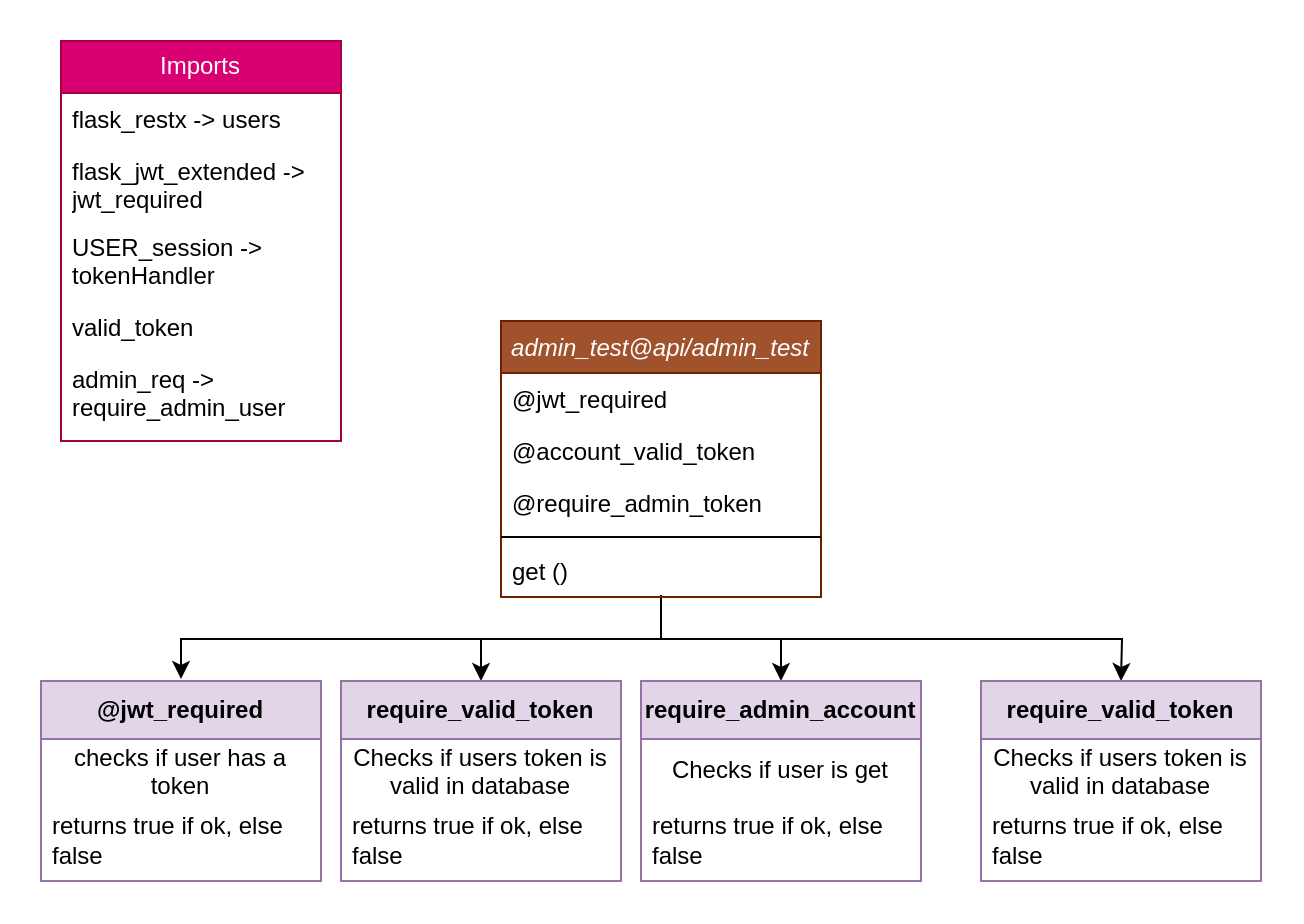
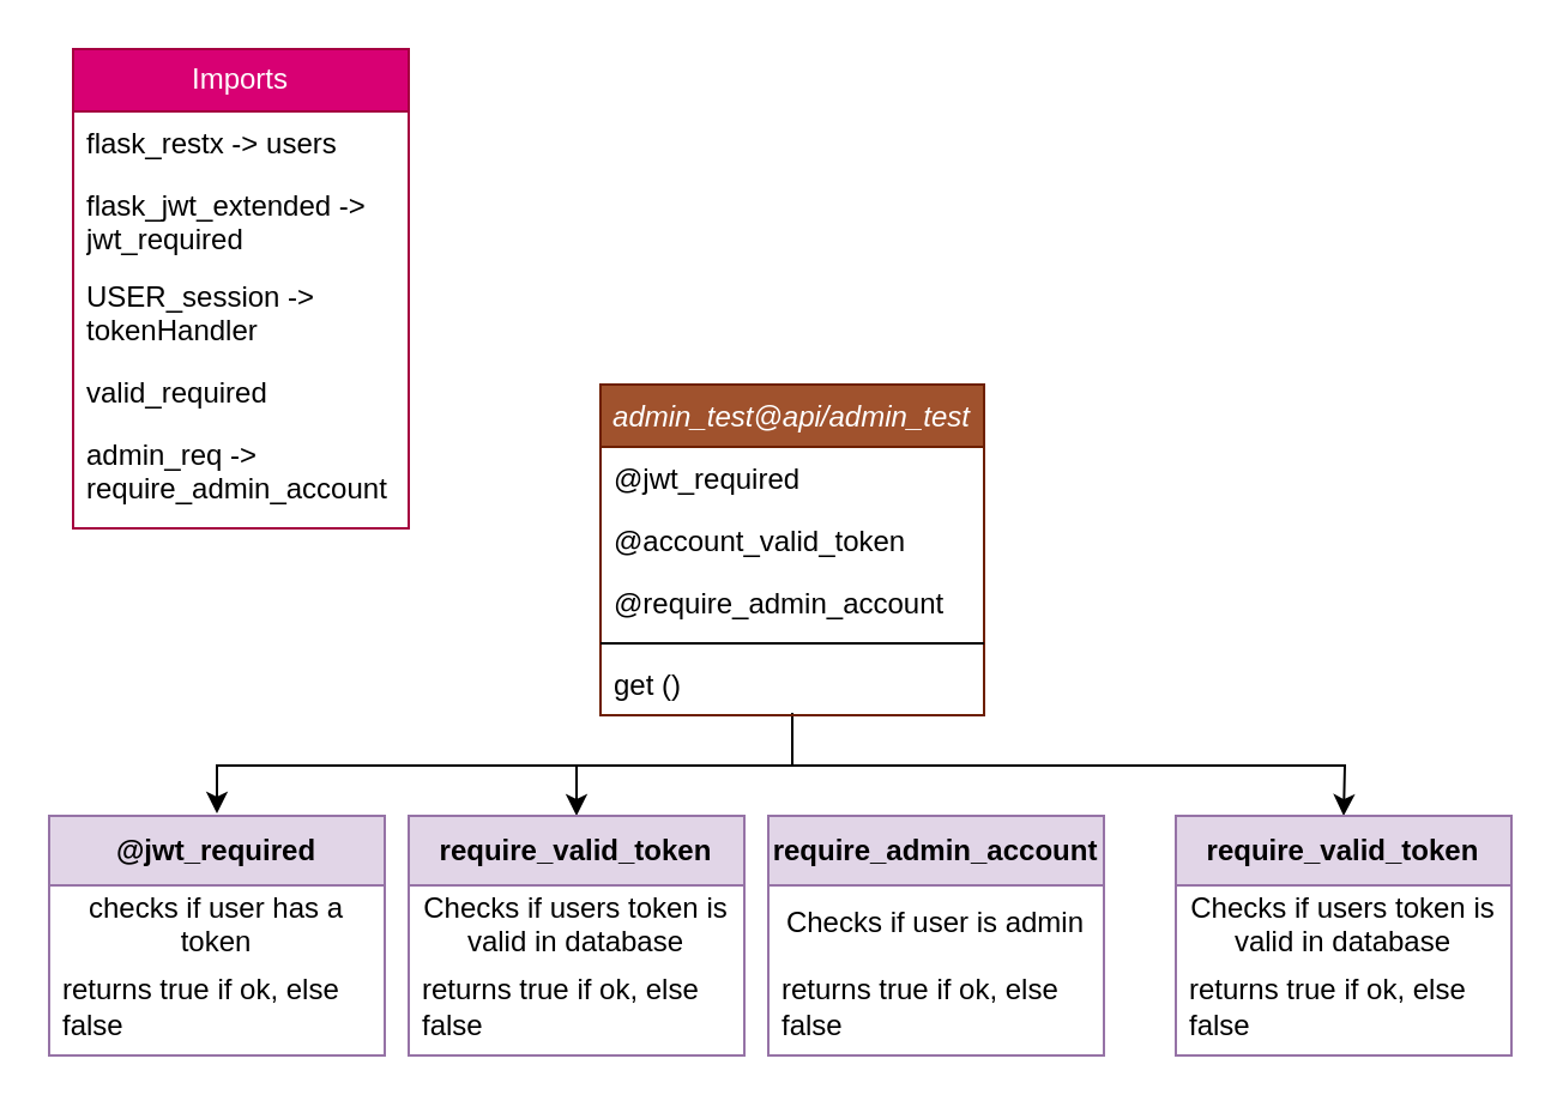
- <mxCell id="16" value="valid_token" style="text;strokeColor=none;fillColor=none;align=left;verticalAlign=top;spacingLeft=4;spacingRight=4;overflow=hidden;rotatable=0;points=[[0,0.5],[1,0.5]];portConstraint=eastwest;whiteSpace=wrap;html=1;" parent="12" vertex="1"><mxGeometry y="130" width="140" height="26" as="geometry" /></mxCell>
+ <mxCell id="16" value="valid_required" style="text;strokeColor=none;fillColor=none;align=left;verticalAlign=top;spacingLeft=4;spacingRight=4;overflow=hidden;rotatable=0;points=[[0,0.5],[1,0.5]];portConstraint=eastwest;whiteSpace=wrap;html=1;" parent="12" vertex="1"><mxGeometry y="130" width="140" height="26" as="geometry" /></mxCell>
- <mxCell id="17" value="admin_req -&amp;gt; require_admin_user" style="text;strokeColor=none;fillColor=none;align=left;verticalAlign=top;spacingLeft=4;spacingRight=4;overflow=hidden;rotatable=0;points=[[0,0.5],[1,0.5]];portConstraint=eastwest;whiteSpace=wrap;html=1;" parent="12" vertex="1"><mxGeometry y="156" width="140" height="44" as="geometry" /></mxCell>
+ <mxCell id="17" value="admin_req -&amp;gt; require_admin_account" style="text;strokeColor=none;fillColor=none;align=left;verticalAlign=top;spacingLeft=4;spacingRight=4;overflow=hidden;rotatable=0;points=[[0,0.5],[1,0.5]];portConstraint=eastwest;whiteSpace=wrap;html=1;" parent="12" vertex="1"><mxGeometry y="156" width="140" height="44" as="geometry" /></mxCell>
- <mxCell id="9" value="@require_admin_token" style="text;align=left;verticalAlign=top;spacingLeft=4;spacingRight=4;overflow=hidden;rotatable=0;points=[[0,0.5],[1,0.5]];portConstraint=eastwest;rounded=0;shadow=0;html=0;" parent="6" vertex="1"><mxGeometry y="78" width="160" height="26" as="geometry" /></mxCell>
+ <mxCell id="9" value="@require_admin_account" style="text;align=left;verticalAlign=top;spacingLeft=4;spacingRight=4;overflow=hidden;rotatable=0;points=[[0,0.5],[1,0.5]];portConstraint=eastwest;rounded=0;shadow=0;html=0;" parent="6" vertex="1"><mxGeometry y="78" width="160" height="26" as="geometry" /></mxCell>
- <mxCell id="5" style="edgeStyle=orthogonalEdgeStyle;rounded=0;orthogonalLoop=1;jettySize=auto;html=1;entryX=0.5;entryY=0;entryDx=0;entryDy=0;" parent="1" source="6" target="24" edge="1"><mxGeometry relative="1" as="geometry" /></mxCell>
- <mxCell id="25" value="Checks if user is get" style="text;html=1;strokeColor=none;fillColor=none;align=center;verticalAlign=middle;spacingLeft=4;spacingRight=4;overflow=hidden;rotatable=0;points=[[0,0.5],[1,0.5]];portConstraint=eastwest;whiteSpace=wrap;" parent="24" vertex="1"><mxGeometry y="29" width="140" height="31" as="geometry" /></mxCell>
+ <mxCell id="25" value="Checks if user is admin" style="text;html=1;strokeColor=none;fillColor=none;align=center;verticalAlign=middle;spacingLeft=4;spacingRight=4;overflow=hidden;rotatable=0;points=[[0,0.5],[1,0.5]];portConstraint=eastwest;whiteSpace=wrap;" parent="24" vertex="1"><mxGeometry y="29" width="140" height="31" as="geometry" /></mxCell>
